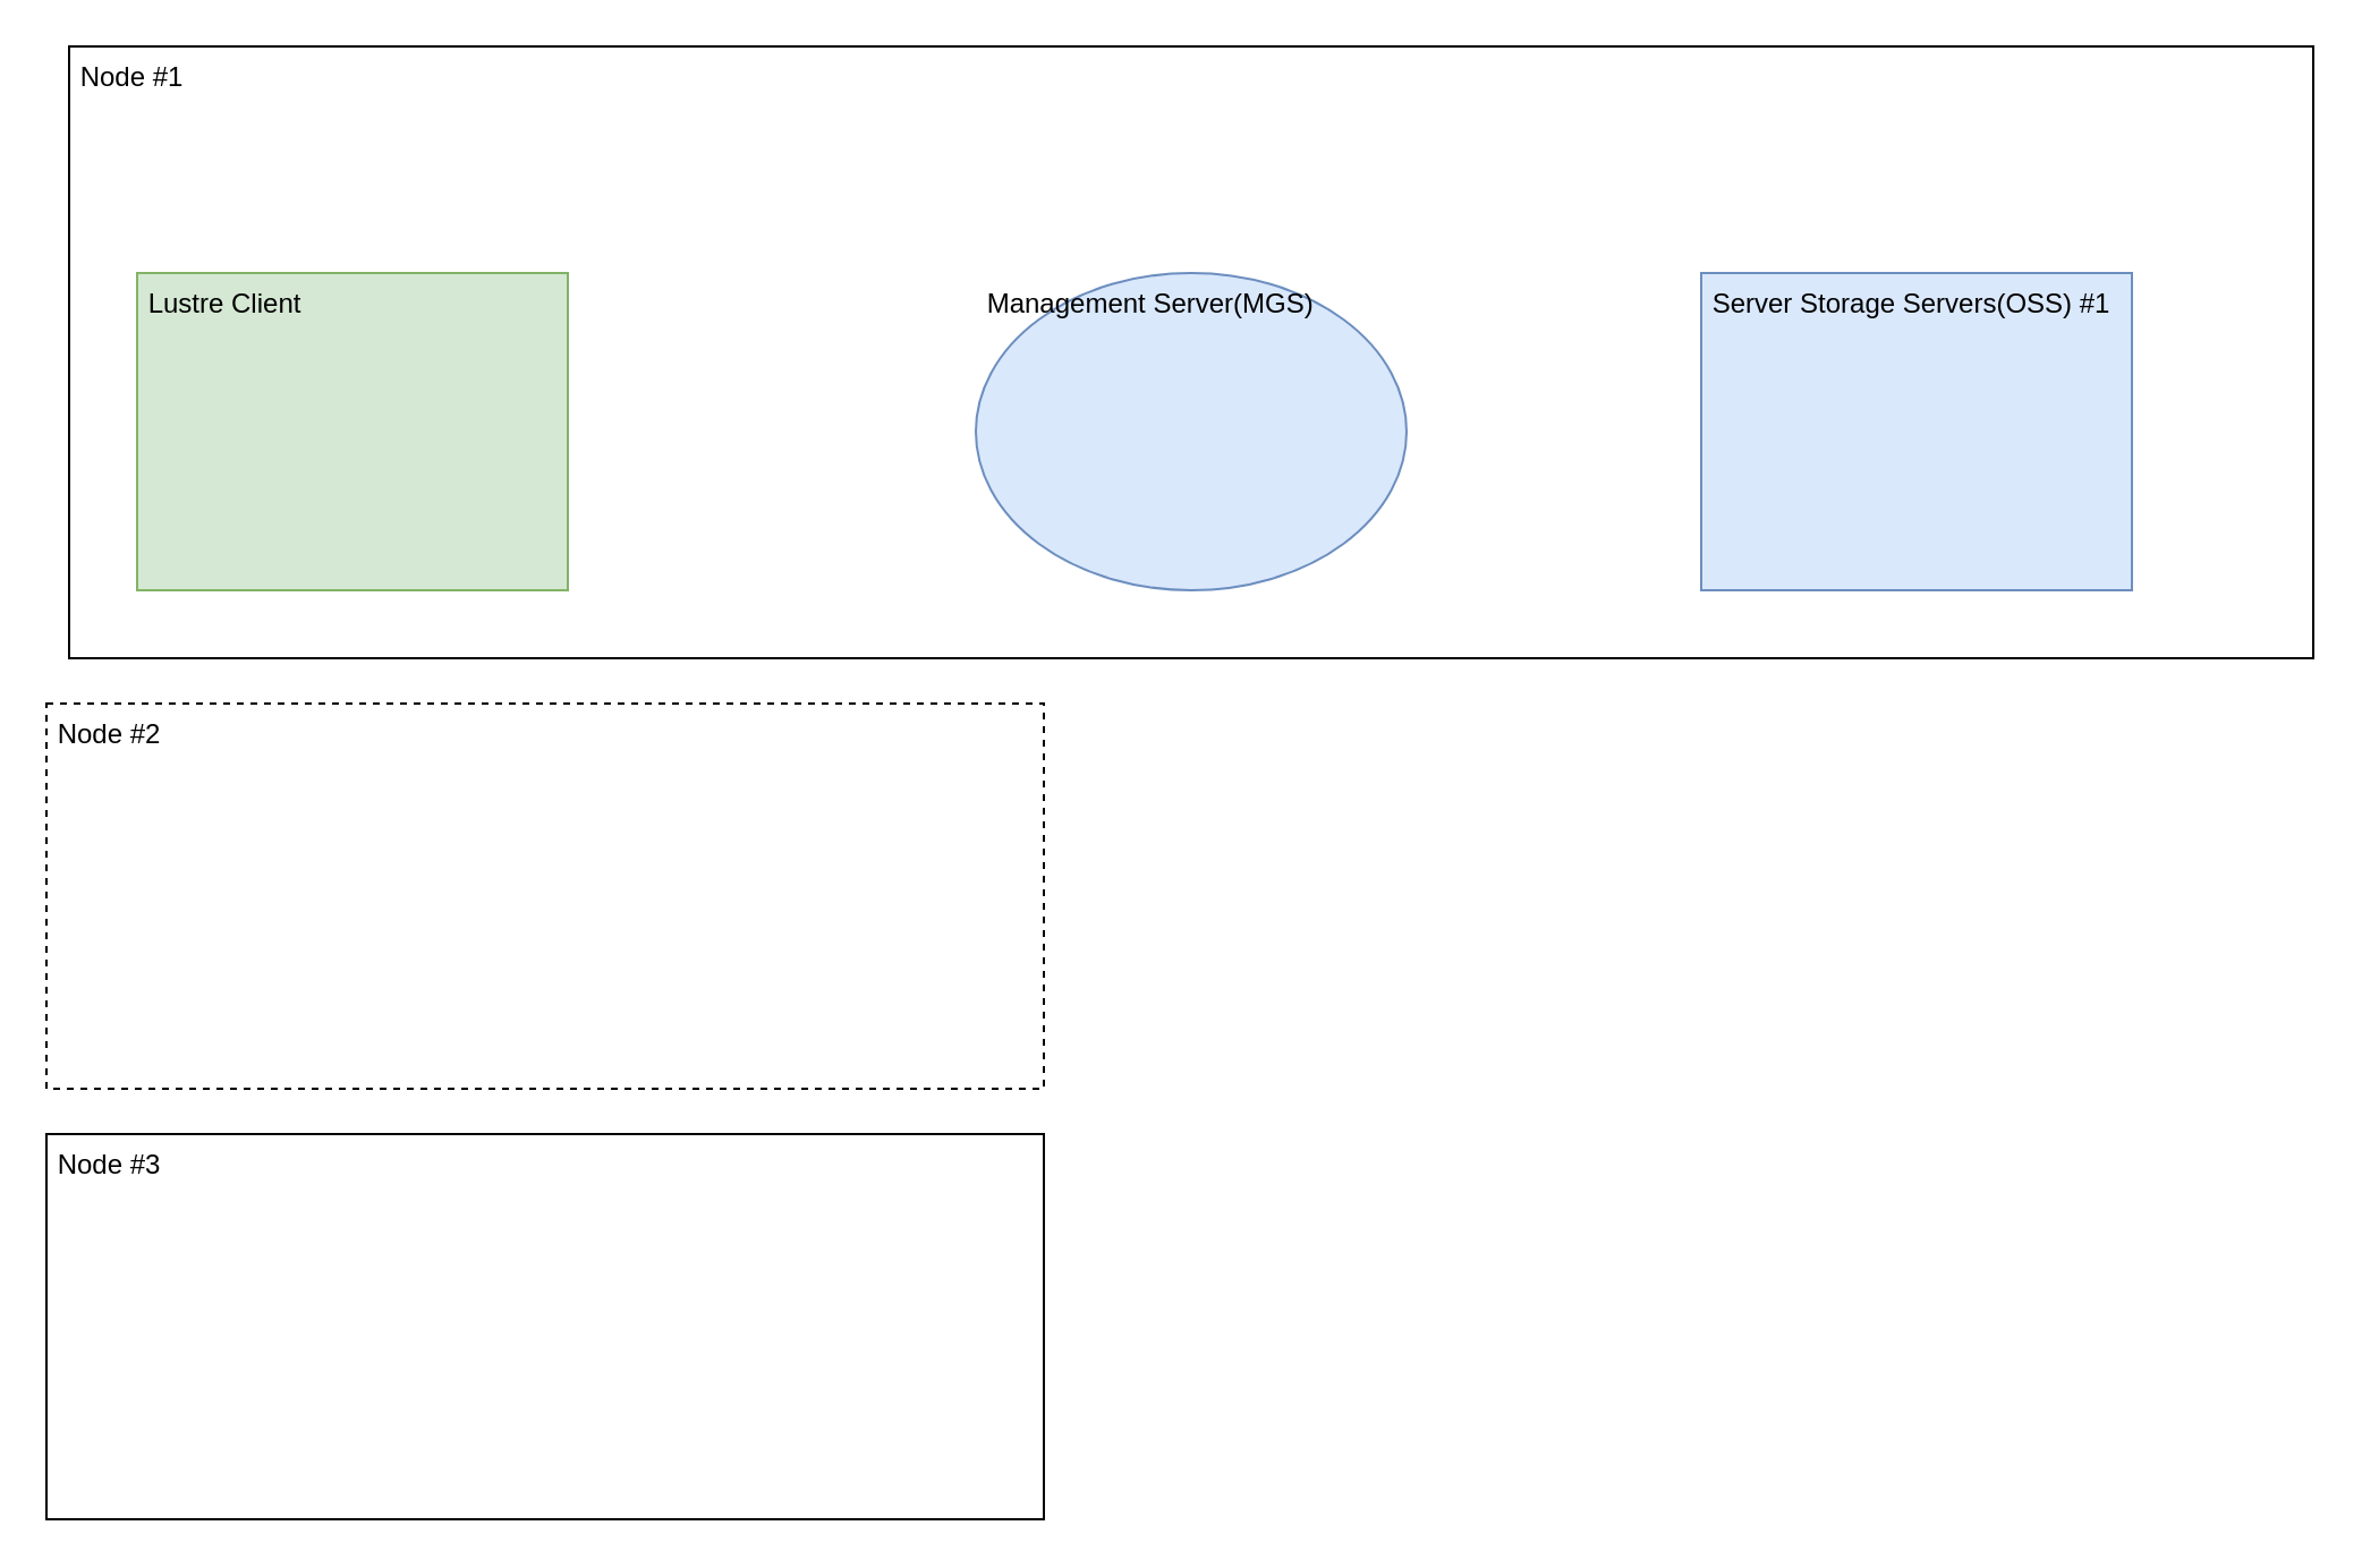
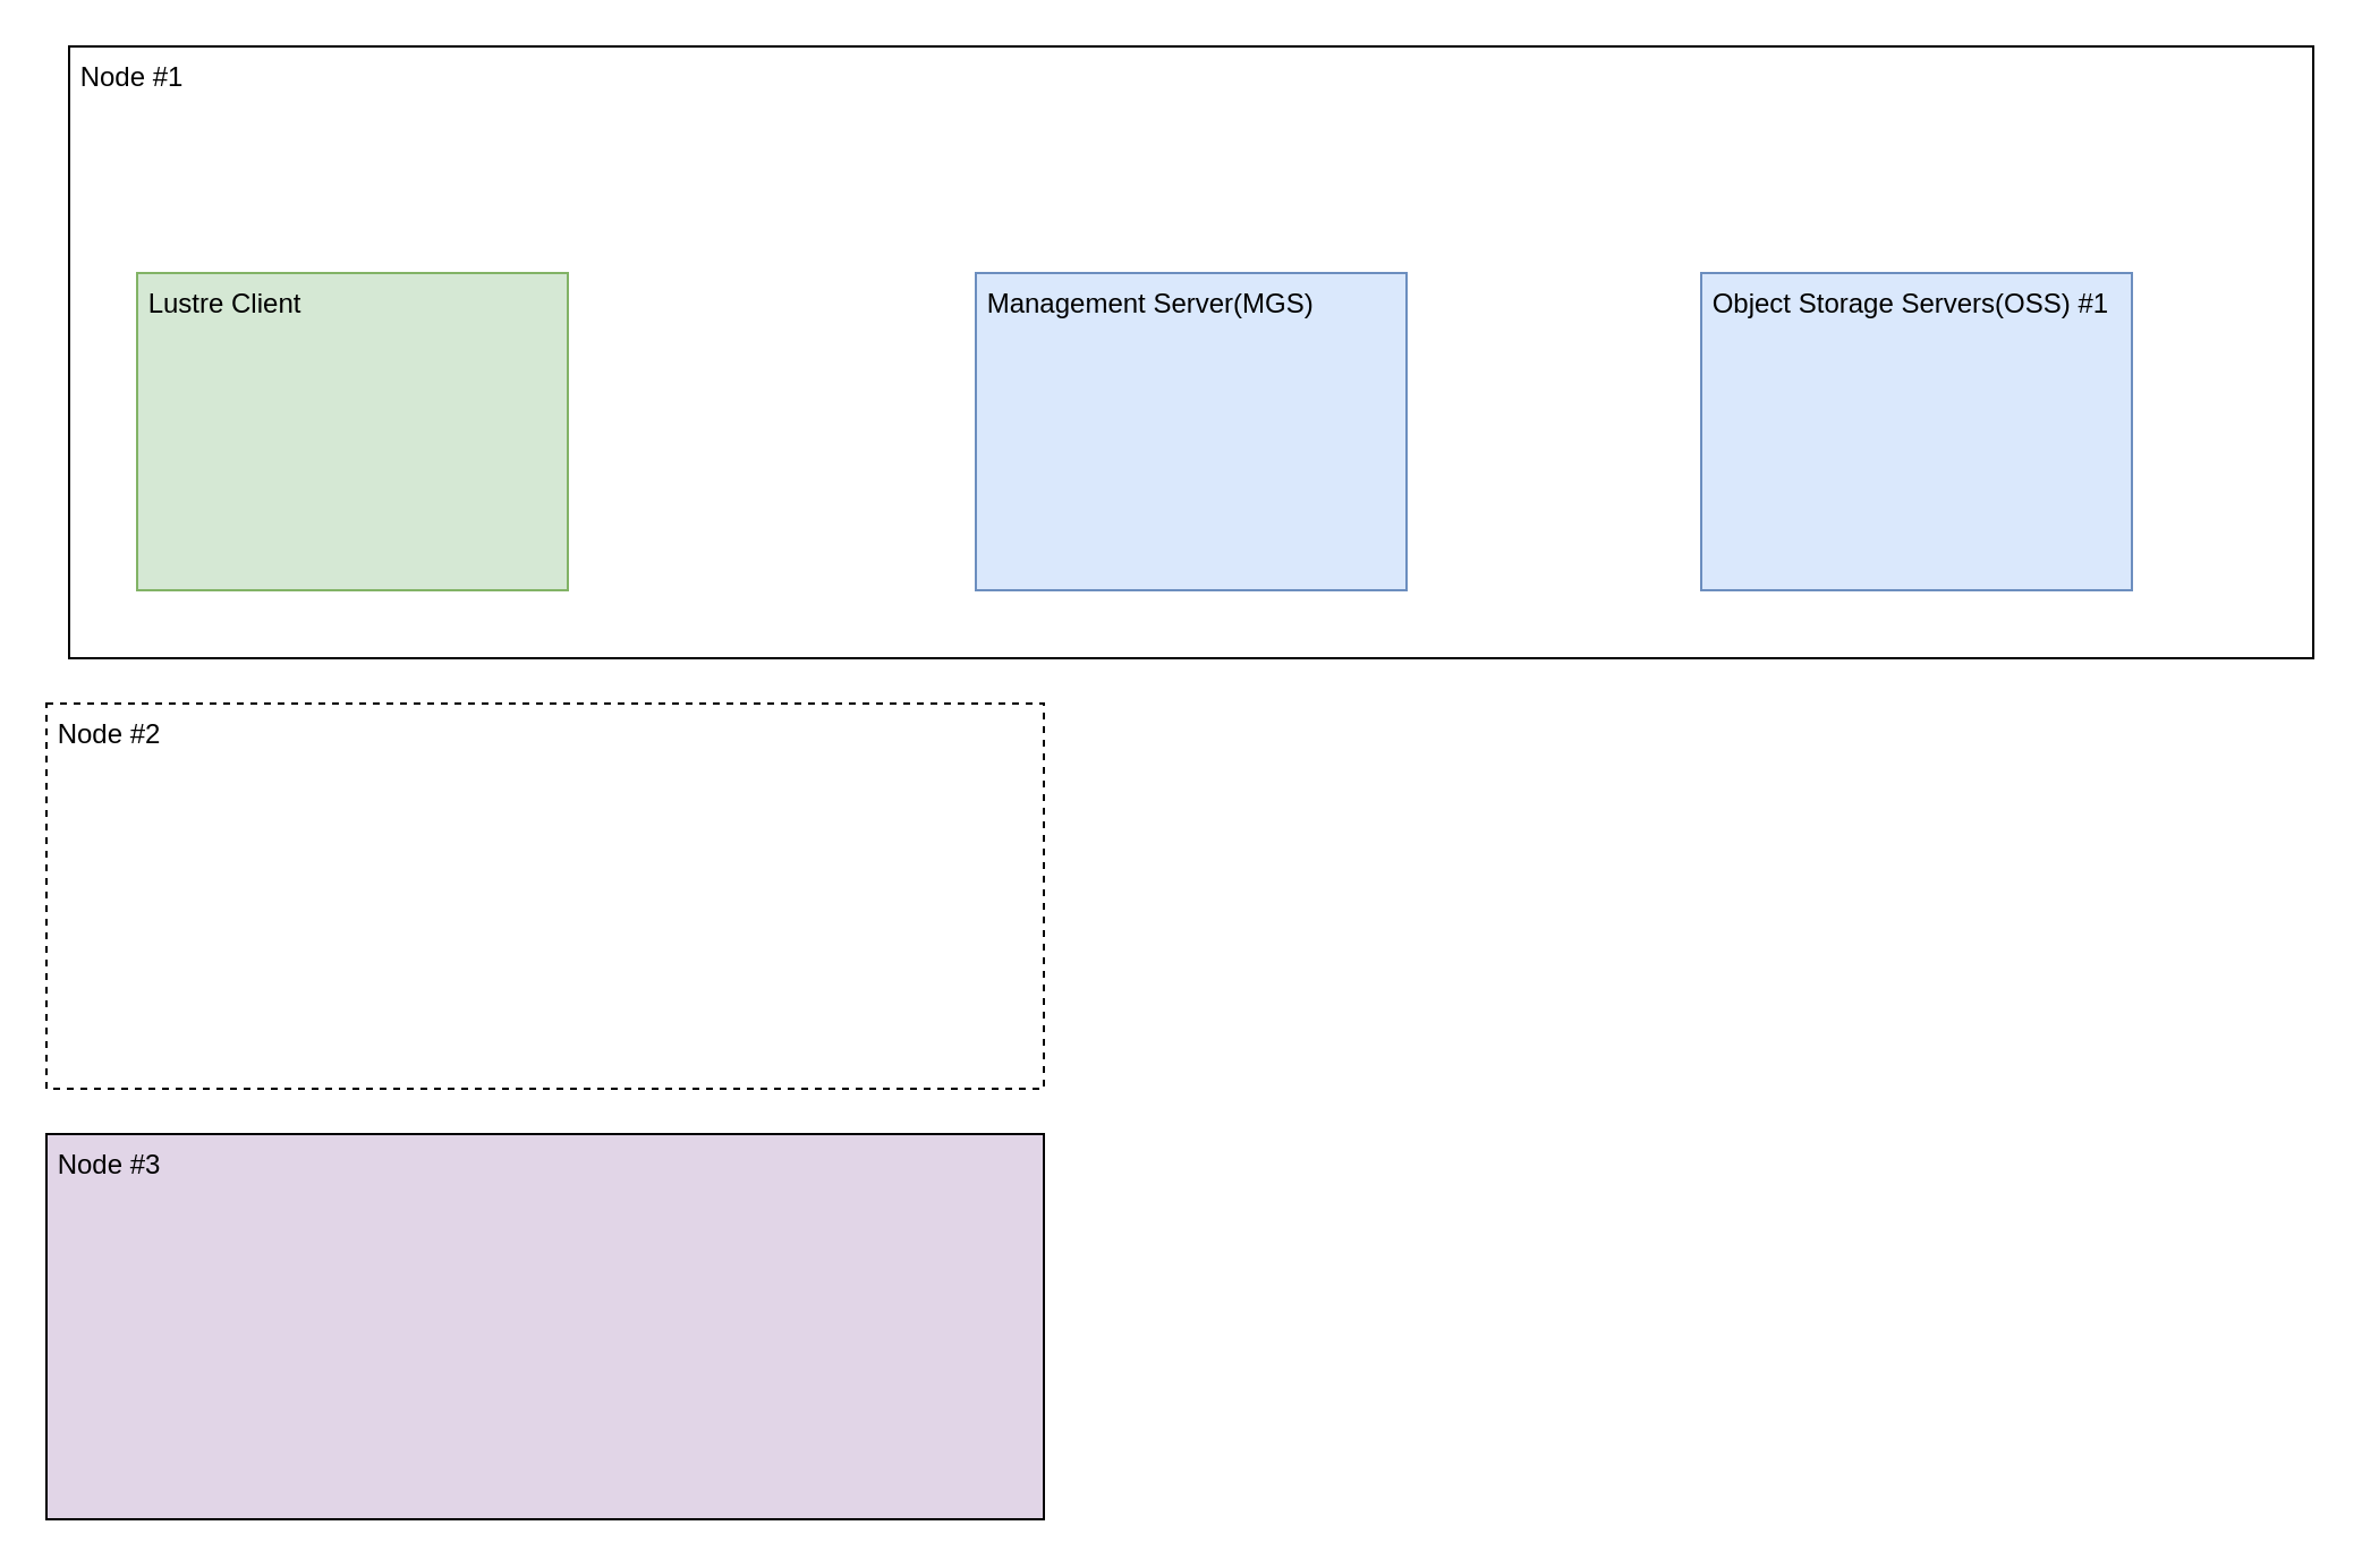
- <mxCell id="7" value="&amp;nbsp;Server Storage Servers(OSS) #1" style="rounded=0;whiteSpace=wrap;html=1;align=left;verticalAlign=top;fillColor=#dae8fc;strokeColor=#6c8ebf;" vertex="1" parent="1"><mxGeometry x="750" y="120" width="190" height="140" as="geometry" /></mxCell>
+ <mxCell id="7" value="&amp;nbsp;Object Storage Servers(OSS) #1" style="rounded=0;whiteSpace=wrap;html=1;align=left;verticalAlign=top;fillColor=#dae8fc;strokeColor=#6c8ebf;" vertex="1" parent="1"><mxGeometry x="750" y="120" width="190" height="140" as="geometry" /></mxCell>
- <mxCell id="6" value="&amp;nbsp;Management Server(MGS)" style="ellipse;whiteSpace=wrap;html=1;align=left;verticalAlign=top;fillColor=#dae8fc;strokeColor=#6c8ebf;" vertex="1" parent="1"><mxGeometry x="430" y="120" width="190" height="140" as="geometry" /></mxCell>
+ <mxCell id="6" value="&amp;nbsp;Management Server(MGS)" style="rounded=0;whiteSpace=wrap;html=1;align=left;verticalAlign=top;fillColor=#dae8fc;strokeColor=#6c8ebf;" vertex="1" parent="1"><mxGeometry x="430" y="120" width="190" height="140" as="geometry" /></mxCell>
- <mxCell id="2" value="&amp;nbsp;Node #3" style="rounded=0;whiteSpace=wrap;html=1;align=left;verticalAlign=top;" vertex="1" parent="1"><mxGeometry x="20" y="500" width="440" height="170" as="geometry" /></mxCell>
+ <mxCell id="2" value="&amp;nbsp;Node #3" style="rounded=0;whiteSpace=wrap;html=1;align=left;verticalAlign=top;fillColor=#e1d5e7;" vertex="1" parent="1"><mxGeometry x="20" y="500" width="440" height="170" as="geometry" /></mxCell>
